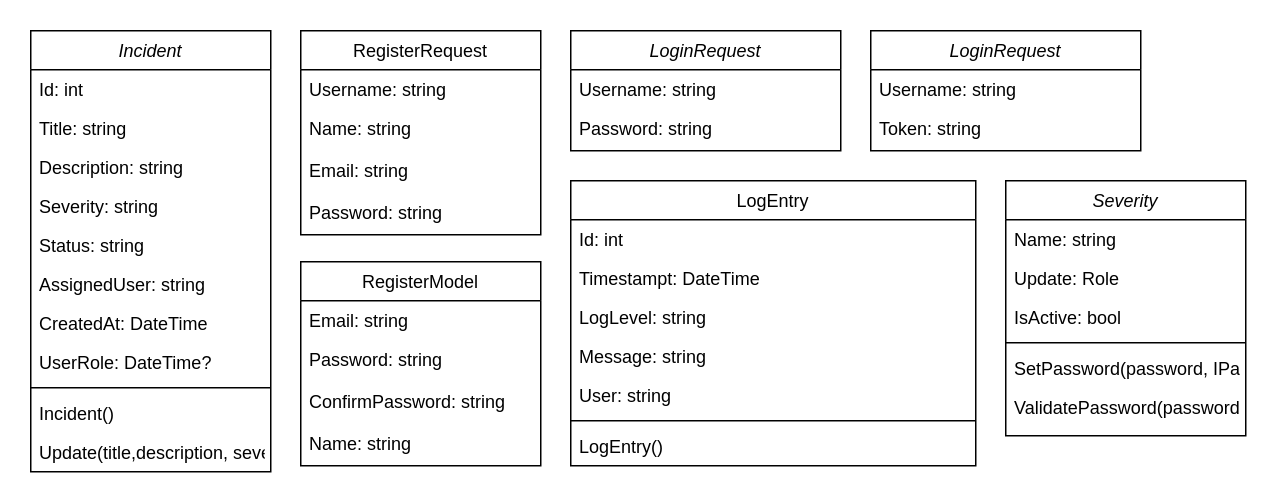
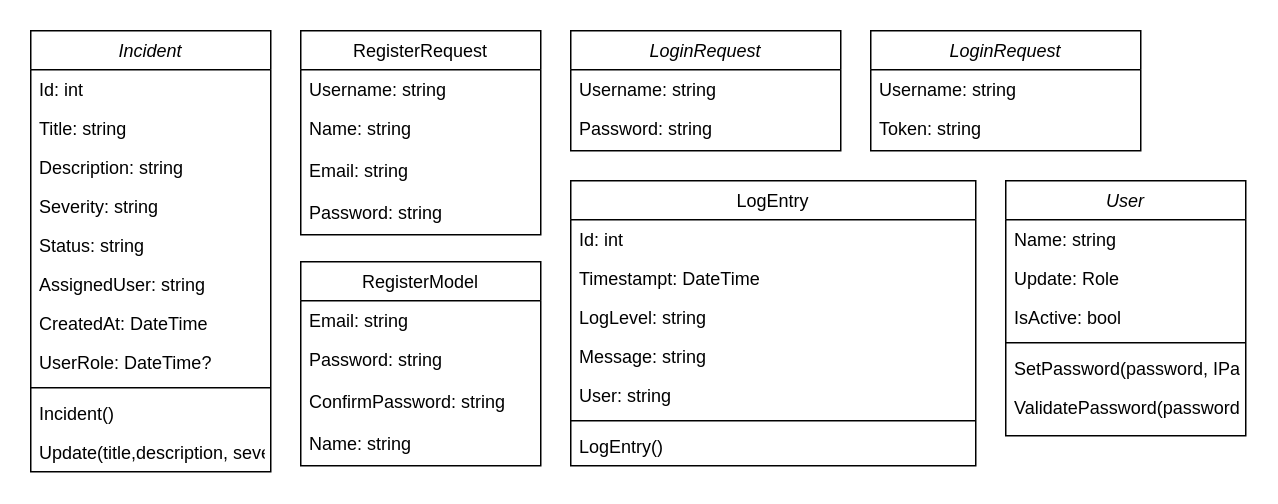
- <mxCell id="38" value="Severity" style="swimlane;fontStyle=2;align=center;verticalAlign=top;childLayout=stackLayout;horizontal=1;startSize=26;horizontalStack=0;resizeParent=1;resizeLast=0;collapsible=1;marginBottom=0;rounded=0;shadow=0;strokeWidth=1;" vertex="1" parent="1"><mxGeometry x="670" y="120" width="160" height="170" as="geometry"><mxRectangle x="230" y="140" width="160" height="26" as="alternateBounds" /></mxGeometry></mxCell>
+ <mxCell id="38" value="User" style="swimlane;fontStyle=2;align=center;verticalAlign=top;childLayout=stackLayout;horizontal=1;startSize=26;horizontalStack=0;resizeParent=1;resizeLast=0;collapsible=1;marginBottom=0;rounded=0;shadow=0;strokeWidth=1;" vertex="1" parent="1"><mxGeometry x="670" y="120" width="160" height="170" as="geometry"><mxRectangle x="230" y="140" width="160" height="26" as="alternateBounds" /></mxGeometry></mxCell>
